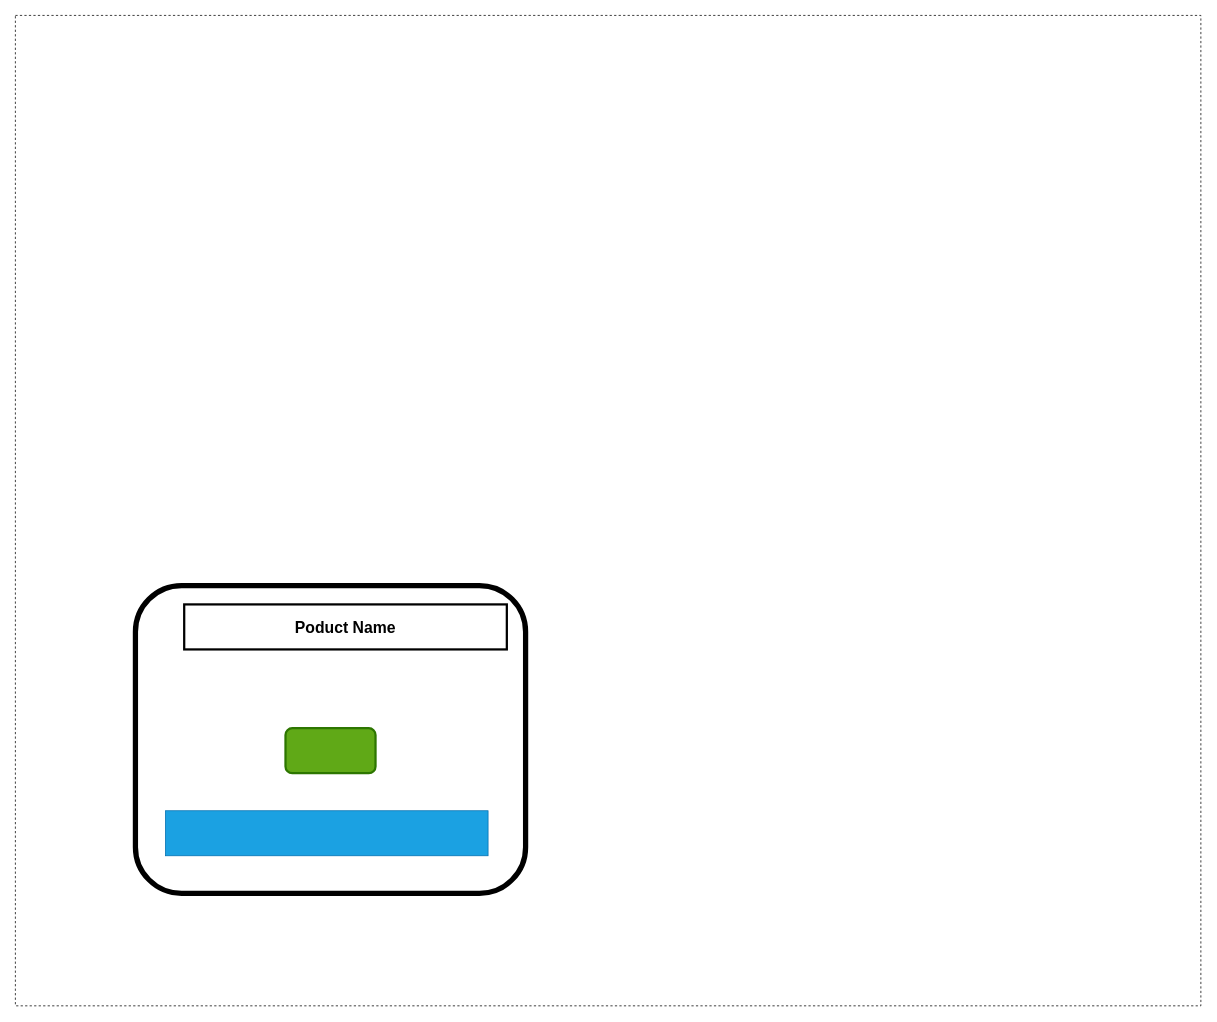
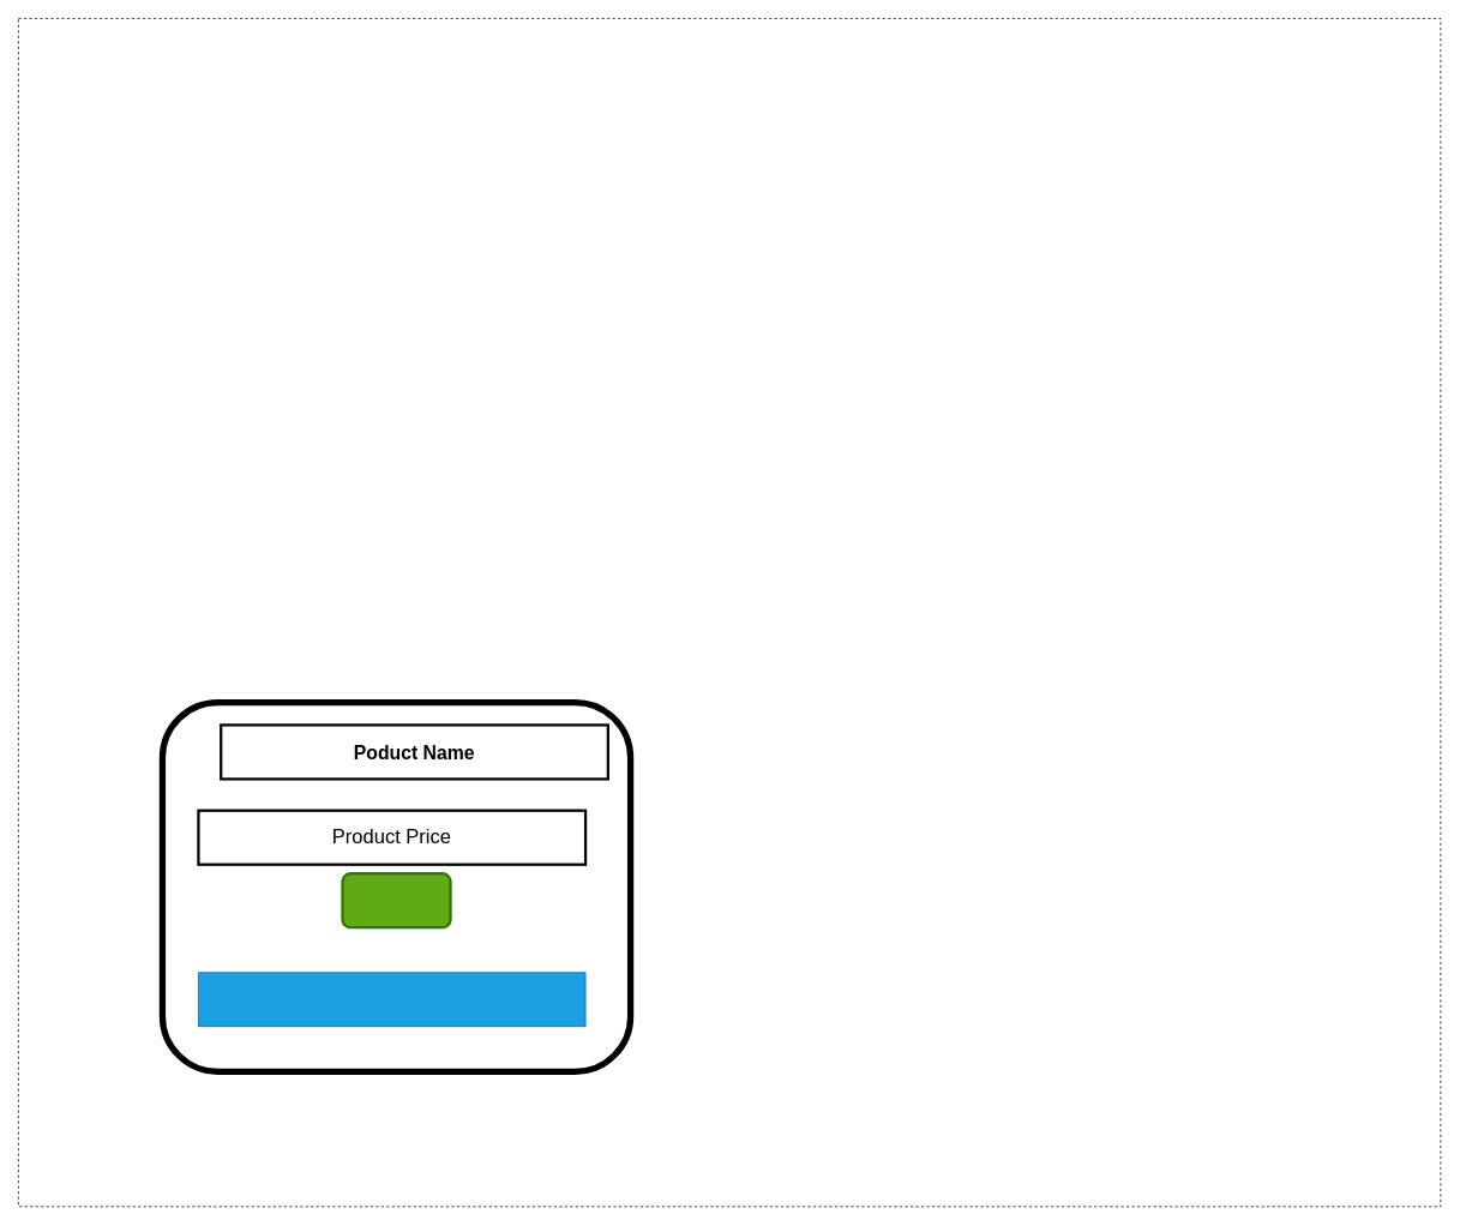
+ <mxCell id="5" value="&lt;font style=&quot;font-size: 22px;&quot;&gt;Product Price&lt;/font&gt;" style="rounded=0;whiteSpace=wrap;html=1;strokeWidth=3;" vertex="1" parent="1"><mxGeometry x="220" y="900" width="430" height="60" as="geometry" /></mxCell>
